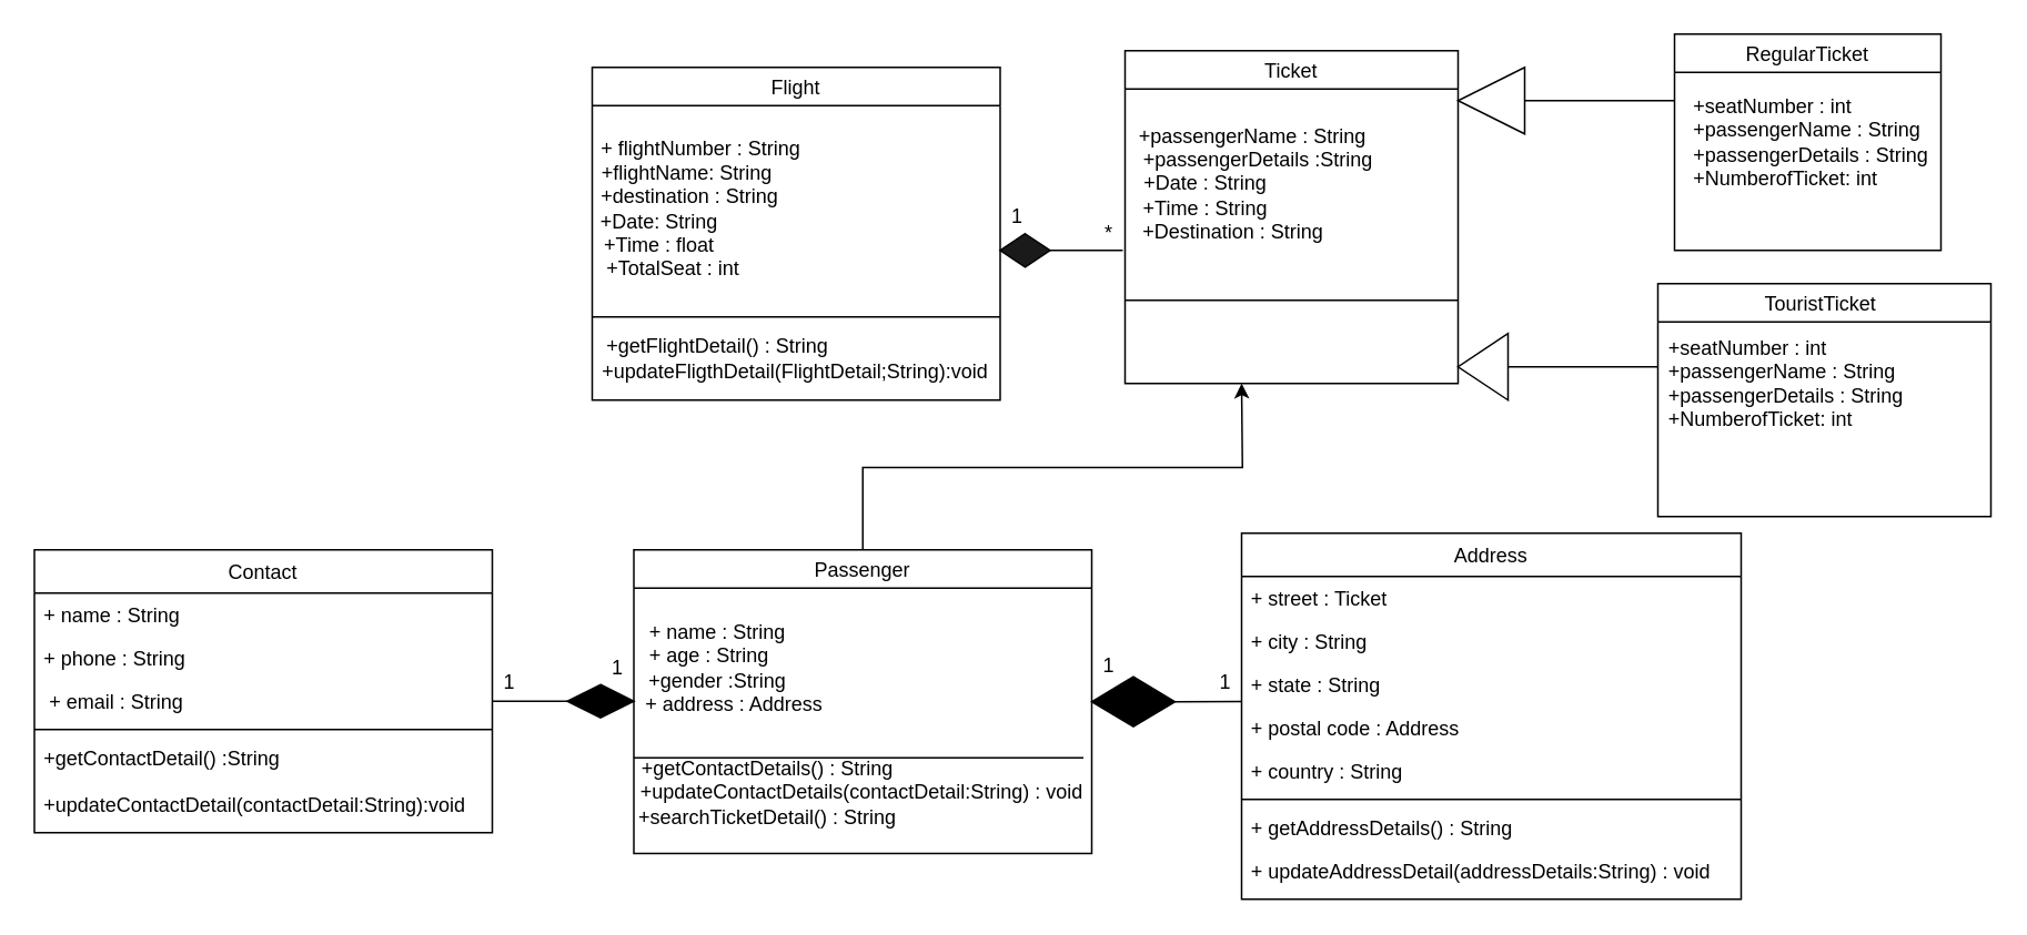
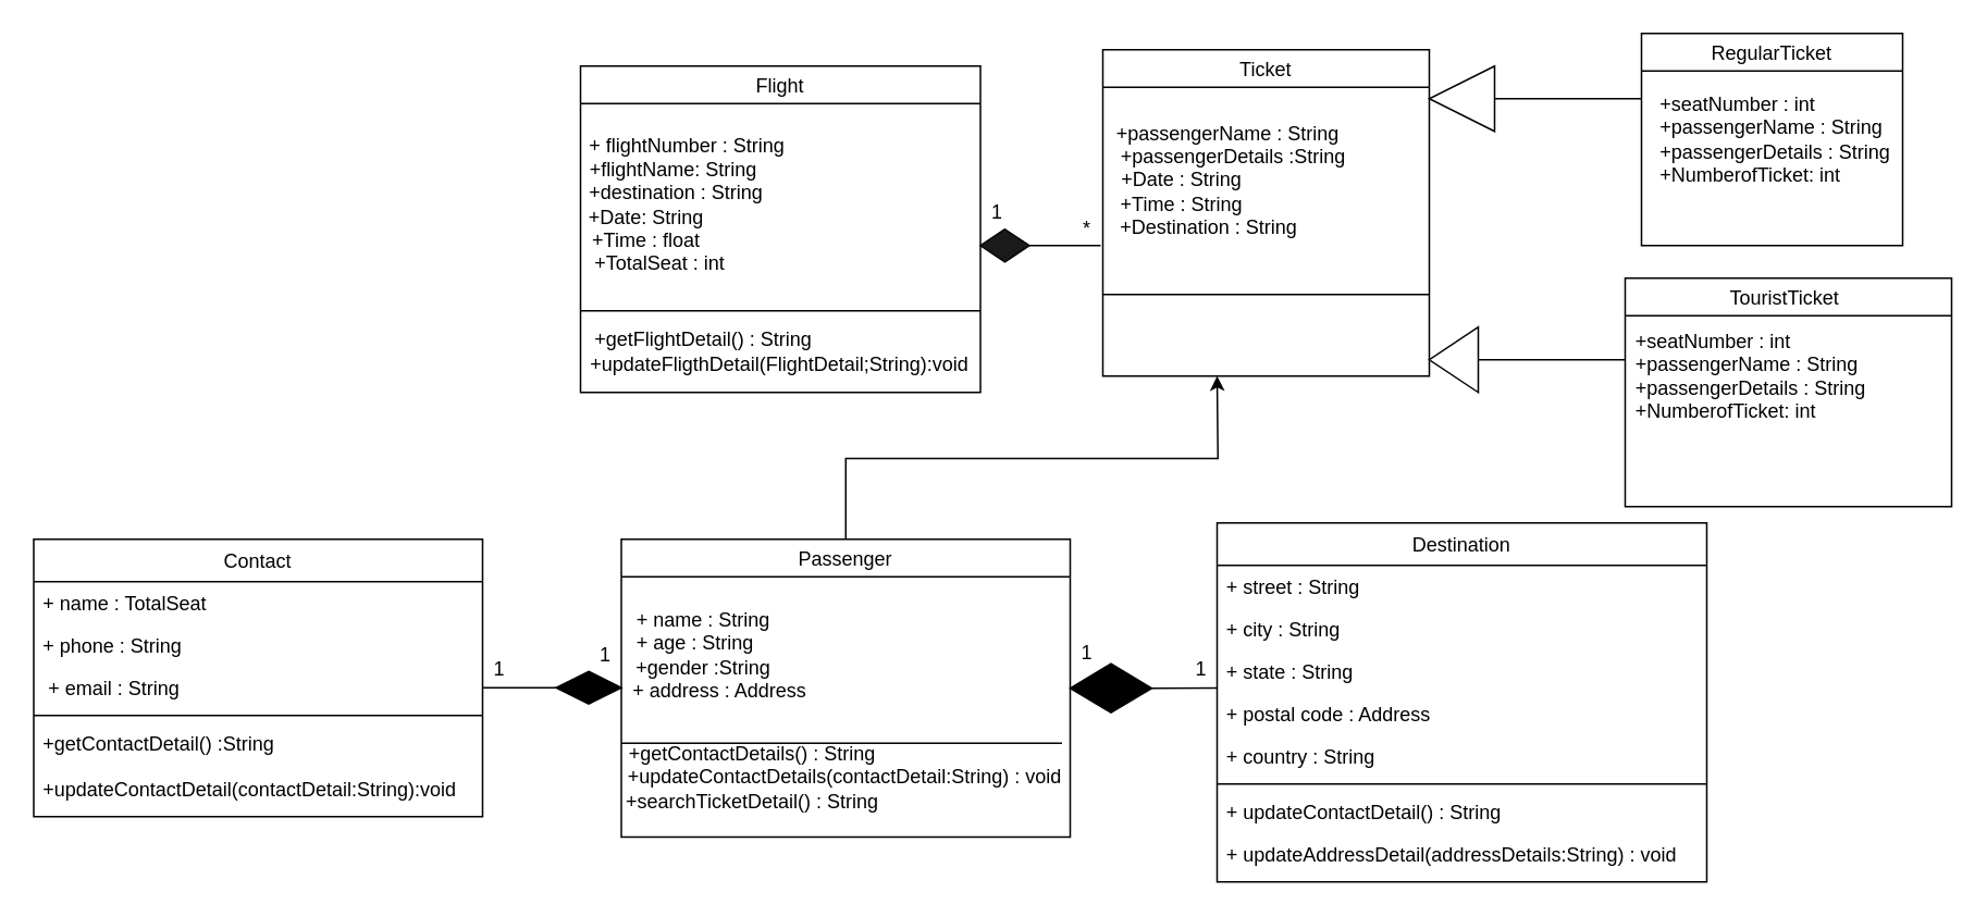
- <mxCell id="8" value="Address" style="swimlane;fontStyle=0;align=center;verticalAlign=top;childLayout=stackLayout;horizontal=1;startSize=26;horizontalStack=0;resizeParent=1;resizeLast=0;collapsible=1;marginBottom=0;rounded=0;shadow=0;strokeWidth=1;" parent="1" vertex="1"><mxGeometry x="745" y="320" width="300" height="220" as="geometry"><mxRectangle x="550" y="140" width="160" height="26" as="alternateBounds" /></mxGeometry></mxCell>
+ <mxCell id="8" value="Destination" style="swimlane;fontStyle=0;align=center;verticalAlign=top;childLayout=stackLayout;horizontal=1;startSize=26;horizontalStack=0;resizeParent=1;resizeLast=0;collapsible=1;marginBottom=0;rounded=0;shadow=0;strokeWidth=1;" parent="1" vertex="1"><mxGeometry x="745" y="320" width="300" height="220" as="geometry"><mxRectangle x="550" y="140" width="160" height="26" as="alternateBounds" /></mxGeometry></mxCell>
- <mxCell id="9" value="+ street : Ticket" style="text;align=left;verticalAlign=top;spacingLeft=4;spacingRight=4;overflow=hidden;rotatable=0;points=[[0,0.5],[1,0.5]];portConstraint=eastwest;" parent="8" vertex="1"><mxGeometry y="26" width="300" height="26" as="geometry" /></mxCell>
+ <mxCell id="9" value="+ street : String" style="text;align=left;verticalAlign=top;spacingLeft=4;spacingRight=4;overflow=hidden;rotatable=0;points=[[0,0.5],[1,0.5]];portConstraint=eastwest;" parent="8" vertex="1"><mxGeometry y="26" width="300" height="26" as="geometry" /></mxCell>
- <mxCell id="3" value="+ name : String" style="text;align=left;verticalAlign=top;spacingLeft=4;spacingRight=4;overflow=hidden;rotatable=0;points=[[0,0.5],[1,0.5]];portConstraint=eastwest;" parent="2" vertex="1"><mxGeometry y="26" width="275" height="26" as="geometry" /></mxCell>
+ <mxCell id="3" value="+ name : TotalSeat" style="text;align=left;verticalAlign=top;spacingLeft=4;spacingRight=4;overflow=hidden;rotatable=0;points=[[0,0.5],[1,0.5]];portConstraint=eastwest;" parent="2" vertex="1"><mxGeometry y="26" width="275" height="26" as="geometry" /></mxCell>
- <mxCell id="15" value="+ getAddressDetails() : String" style="text;align=left;verticalAlign=top;spacingLeft=4;spacingRight=4;overflow=hidden;rotatable=0;points=[[0,0.5],[1,0.5]];portConstraint=eastwest;" parent="8" vertex="1"><mxGeometry y="164" width="300" height="26" as="geometry" /></mxCell>
+ <mxCell id="15" value="+ updateContactDetail() : String" style="text;align=left;verticalAlign=top;spacingLeft=4;spacingRight=4;overflow=hidden;rotatable=0;points=[[0,0.5],[1,0.5]];portConstraint=eastwest;" parent="8" vertex="1"><mxGeometry y="164" width="300" height="26" as="geometry" /></mxCell>
